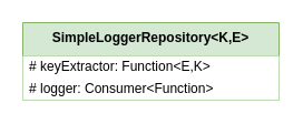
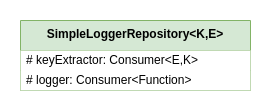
- <mxCell id="3" value="# keyExtractor: Function&amp;lt;E,K&amp;gt;" style="text;html=1;align=left;verticalAlign=middle;spacingLeft=4;spacingRight=4;overflow=hidden;rotatable=0;points=[[0,0.5],[1,0.5]];portConstraint=eastwest;whiteSpace=wrap;fillColor=default;" parent="2" vertex="1"><mxGeometry y="30" width="230" height="20" as="geometry" /></mxCell>
+ <mxCell id="3" value="# keyExtractor: Consumer&amp;lt;E,K&amp;gt;" style="text;html=1;align=left;verticalAlign=middle;spacingLeft=4;spacingRight=4;overflow=hidden;rotatable=0;points=[[0,0.5],[1,0.5]];portConstraint=eastwest;whiteSpace=wrap;fillColor=default;" parent="2" vertex="1"><mxGeometry y="30" width="230" height="20" as="geometry" /></mxCell>
